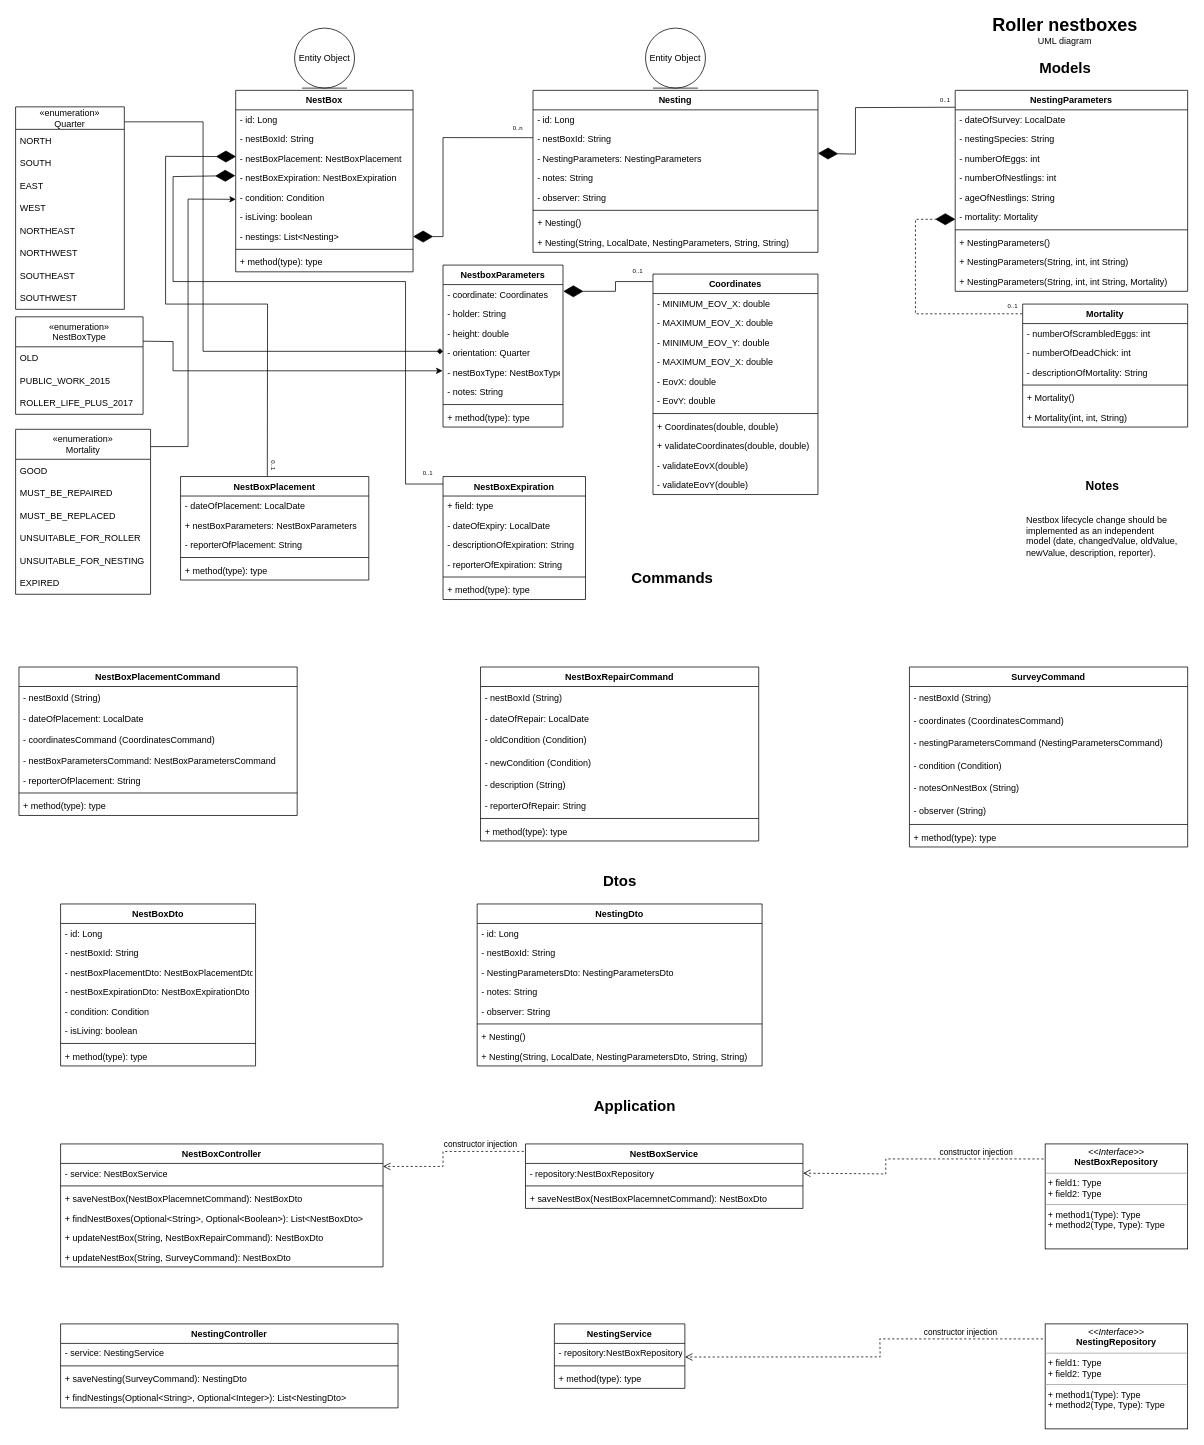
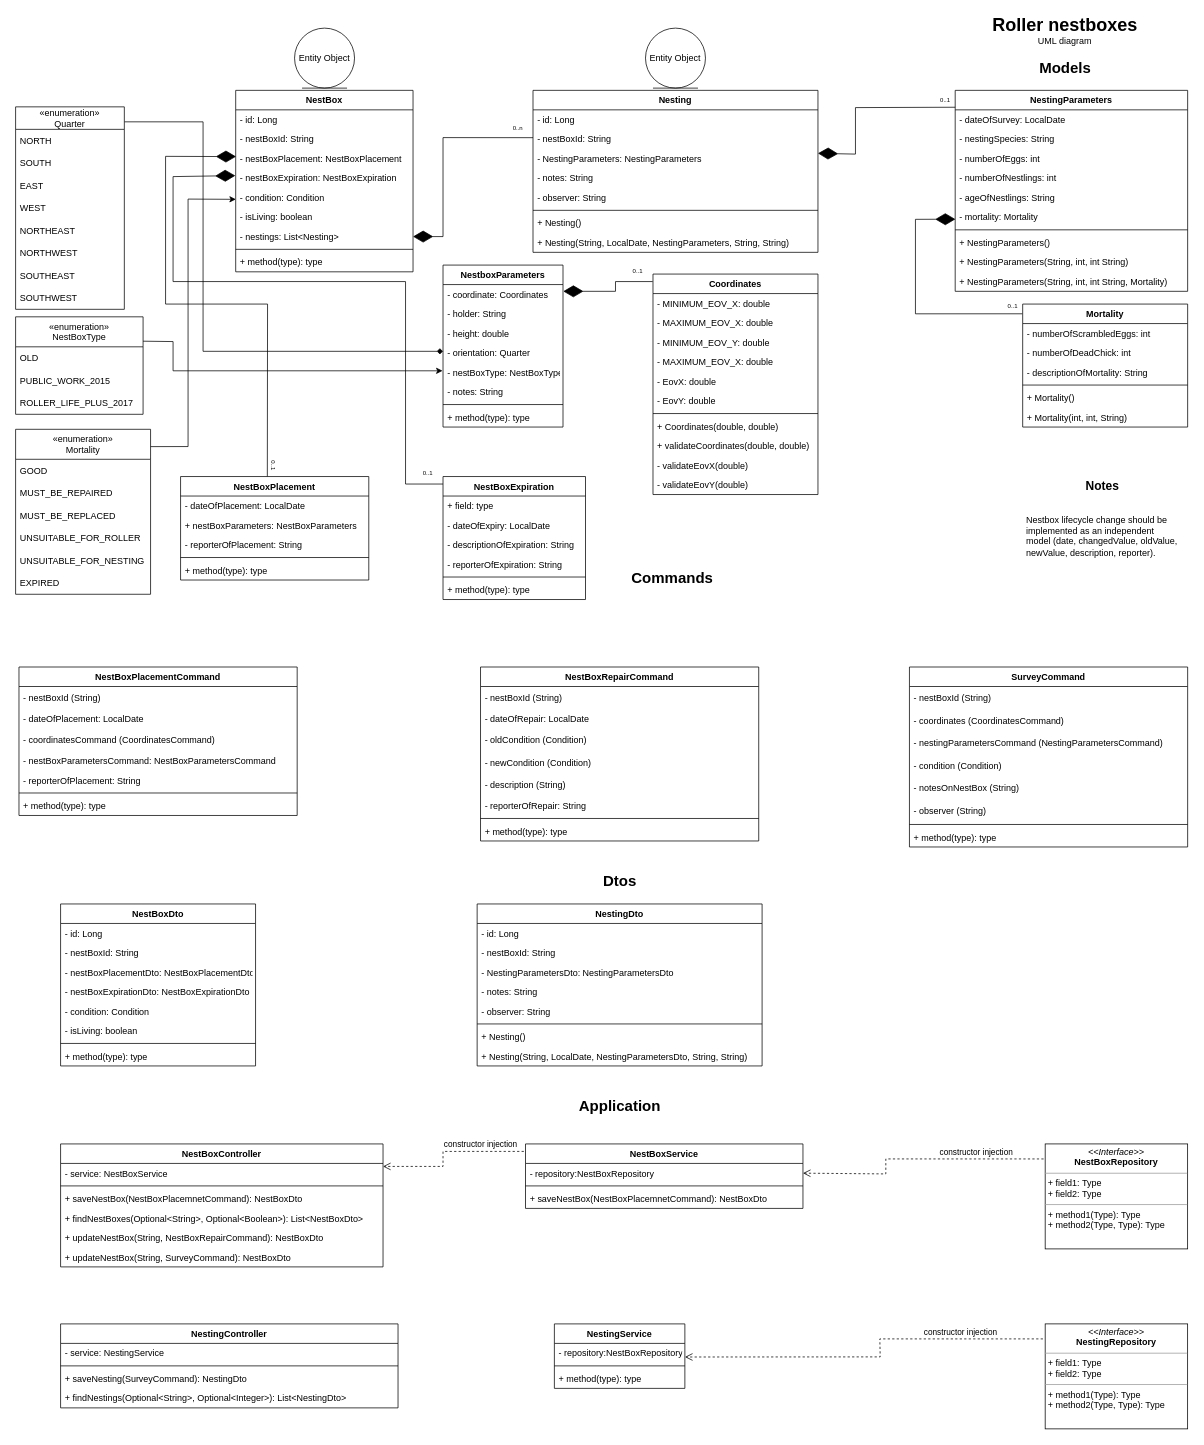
- <mxCell id="80" value="" style="endArrow=diamondThin;endFill=1;endSize=24;html=1;rounded=0;entryX=0.001;entryY=0.608;entryDx=0;entryDy=0;entryPerimeter=0;exitX=-0.002;exitY=0.079;exitDx=0;exitDy=0;exitPerimeter=0;dashed=1;" parent="1" source="60" target="55" edge="1"><mxGeometry width="160" relative="1" as="geometry"><mxPoint x="1340" y="565" as="sourcePoint" /><mxPoint x="1280" y="435" as="targetPoint" /><Array as="points"><mxPoint x="1220" y="418" /><mxPoint x="1220" y="292" /></Array></mxGeometry></mxCell>
+ <mxCell id="80" value="" style="endArrow=diamondThin;endFill=1;endSize=24;html=1;rounded=0;entryX=0.001;entryY=0.608;entryDx=0;entryDy=0;entryPerimeter=0;exitX=-0.002;exitY=0.079;exitDx=0;exitDy=0;exitPerimeter=0;" parent="1" source="60" target="55" edge="1"><mxGeometry width="160" relative="1" as="geometry"><mxPoint x="1340" y="565" as="sourcePoint" /><mxPoint x="1280" y="435" as="targetPoint" /><Array as="points"><mxPoint x="1220" y="418" /><mxPoint x="1220" y="292" /></Array></mxGeometry></mxCell>
- <mxCell id="159" value="&lt;br&gt;&lt;b&gt;&lt;font style=&quot;font-size: 20px;&quot;&gt;Application&lt;/font&gt;&lt;/b&gt;" style="text;html=1;strokeColor=none;fillColor=none;spacing=5;spacingTop=-27;whiteSpace=wrap;overflow=hidden;rounded=0;labelBackgroundColor=none;fontSize=12;align=center;verticalAlign=middle;" vertex="1" parent="1"><mxGeometry x="750.5" y="1465" width="190" height="30" as="geometry" /></mxCell>
+ <mxCell id="159" value="&lt;br&gt;&lt;b&gt;&lt;font style=&quot;font-size: 20px;&quot;&gt;Application&lt;/font&gt;&lt;/b&gt;" style="text;html=1;strokeColor=none;fillColor=none;spacing=5;spacingTop=-27;whiteSpace=wrap;overflow=hidden;rounded=0;labelBackgroundColor=none;fontSize=12;align=center;verticalAlign=middle;" vertex="1" parent="1"><mxGeometry x="730.5" y="1465" width="190" height="30" as="geometry" /></mxCell>
